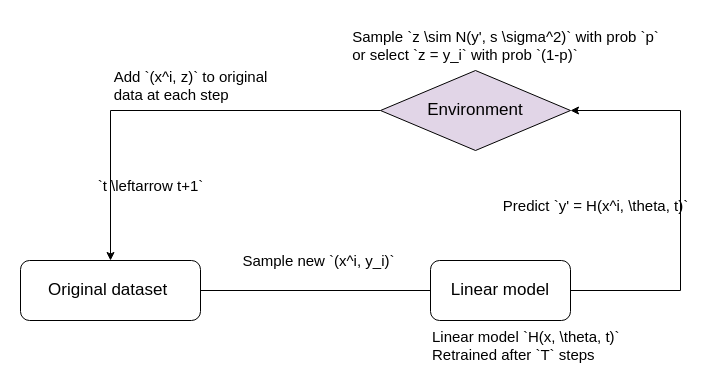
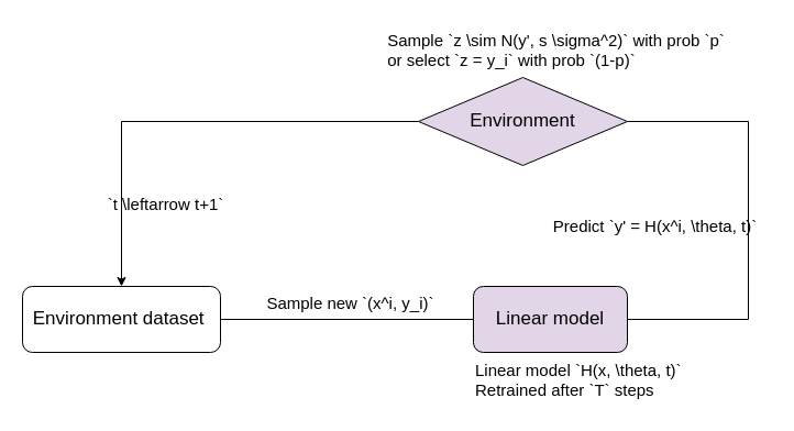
- <mxCell id="11" value="&lt;font style=&quot;font-size: 15px;&quot;&gt;Add `(x^i, z)` to original&lt;br&gt;&lt;/font&gt;&lt;div style=&quot;text-align: left; font-size: 15px;&quot;&gt;&lt;font style=&quot;font-size: 15px;&quot;&gt;data at each step&lt;/font&gt;&lt;/div&gt;" style="text;html=1;align=center;verticalAlign=middle;resizable=0;points=[];autosize=1;strokeColor=none;fillColor=none;" parent="1" vertex="1"><mxGeometry x="100" y="60" width="180" height="50" as="geometry" /></mxCell>
- <mxCell id="5" style="edgeStyle=orthogonalEdgeStyle;rounded=0;orthogonalLoop=1;jettySize=auto;html=1;exitX=1;exitY=0.5;exitDx=0;exitDy=0;entryX=1;entryY=0.5;entryDx=0;entryDy=0;" parent="1" source="6" target="9" edge="1"><mxGeometry relative="1" as="geometry"><mxPoint x="530" y="50" as="targetPoint" /><Array as="points"><mxPoint x="680" y="290" /><mxPoint x="680" y="110" /></Array></mxGeometry></mxCell>
+ <mxCell id="5" style="edgeStyle=orthogonalEdgeStyle;rounded=0;orthogonalLoop=1;jettySize=auto;html=1;exitX=1;exitY=0.5;exitDx=0;exitDy=0;entryX=1;entryY=0.5;entryDx=0;entryDy=0;endArrow=none;" parent="1" source="6" target="9" edge="1"><mxGeometry relative="1" as="geometry"><mxPoint x="530" y="50" as="targetPoint" /><Array as="points"><mxPoint x="680" y="290" /><mxPoint x="680" y="110" /></Array></mxGeometry></mxCell>
- <mxCell id="4" value="&lt;font style=&quot;font-size: 15px;&quot;&gt;Sample new `(x^i, y_i)`&amp;nbsp;&lt;/font&gt;" style="text;html=1;align=center;verticalAlign=middle;resizable=0;points=[];autosize=1;strokeColor=none;fillColor=none;" parent="1" vertex="1"><mxGeometry x="230" y="245" width="180" height="30" as="geometry" /></mxCell>
+ <mxCell id="4" value="&lt;font style=&quot;font-size: 15px;&quot;&gt;Sample new `(x^i, y_i)`&amp;nbsp;&lt;/font&gt;" style="text;html=1;align=center;verticalAlign=middle;resizable=0;points=[];autosize=1;strokeColor=none;fillColor=none;" parent="1" vertex="1"><mxGeometry x="230" y="260" width="180" height="30" as="geometry" /></mxCell>
- <mxCell id="3" value="&lt;font style=&quot;font-size: 17px;&quot;&gt;Original dataset&amp;nbsp;&lt;/font&gt;" style="rounded=1;whiteSpace=wrap;html=1;" parent="1" vertex="1"><mxGeometry x="20" y="260" width="180" height="60" as="geometry" /></mxCell>
+ <mxCell id="3" value="&lt;font style=&quot;font-size: 17px;&quot;&gt;Environment dataset&amp;nbsp;&lt;/font&gt;" style="rounded=1;whiteSpace=wrap;html=1;" parent="1" vertex="1"><mxGeometry x="20" y="260" width="180" height="60" as="geometry" /></mxCell>
- <mxCell id="6" value="&lt;font style=&quot;font-size: 17px;&quot;&gt;Linear model&lt;/font&gt;" style="rounded=1;whiteSpace=wrap;html=1;" parent="1" vertex="1"><mxGeometry x="430" y="260" width="140" height="60" as="geometry" /></mxCell>
+ <mxCell id="6" value="&lt;font style=&quot;font-size: 17px;&quot;&gt;Linear model&lt;/font&gt;" style="rounded=1;whiteSpace=wrap;html=1;fillColor=#e1d5e7;" parent="1" vertex="1"><mxGeometry x="430" y="260" width="140" height="60" as="geometry" /></mxCell>
